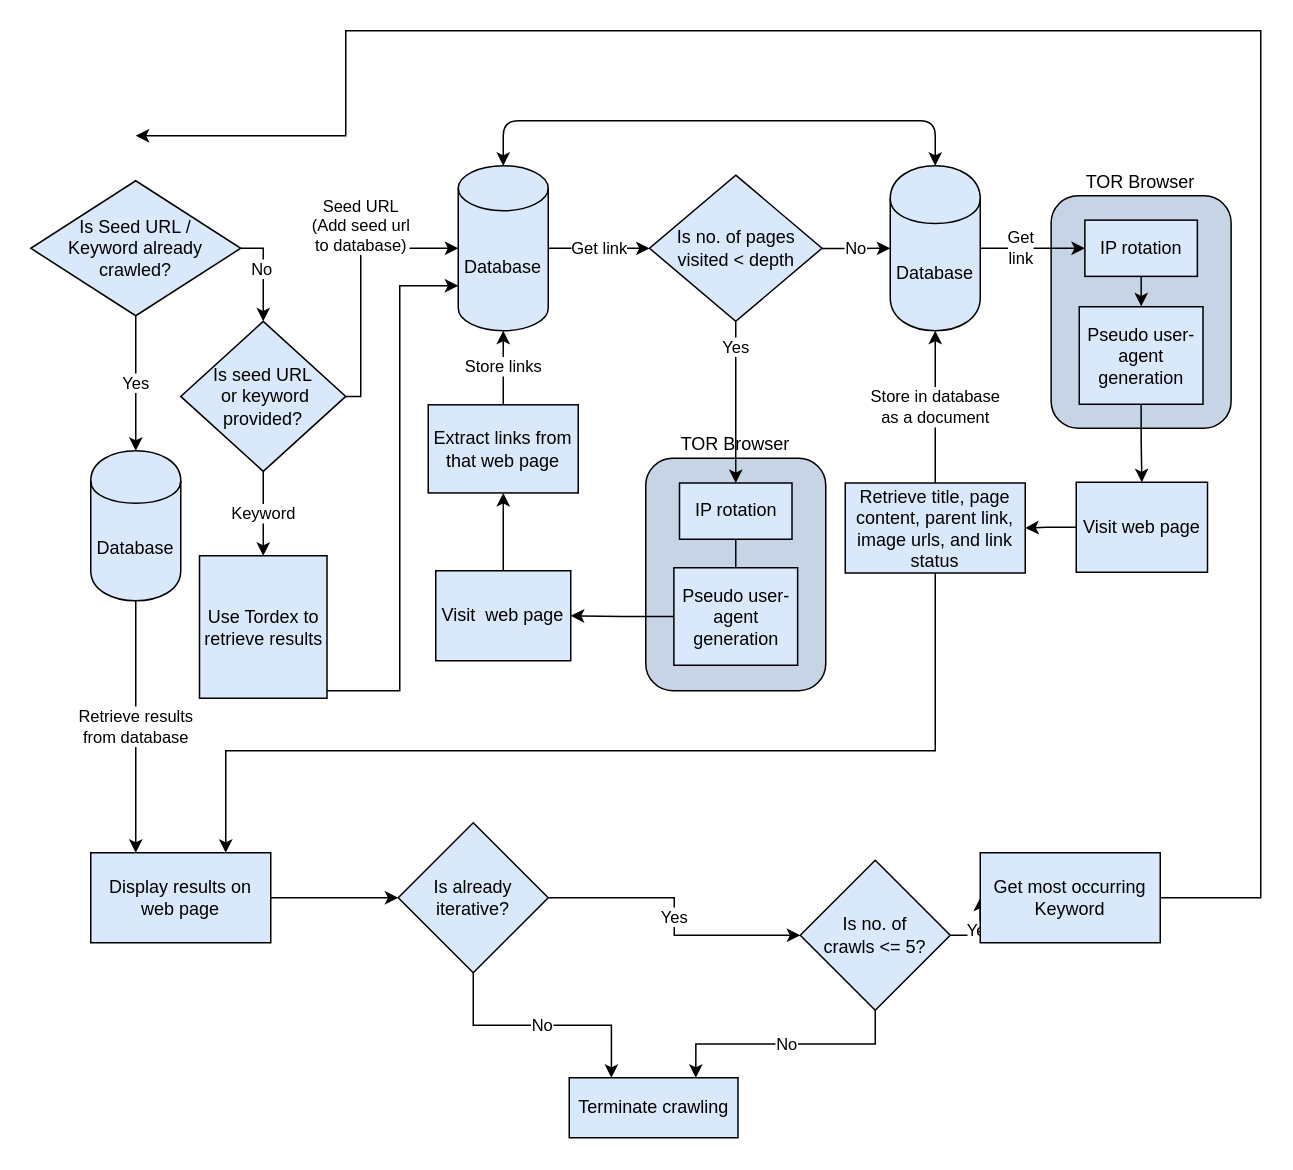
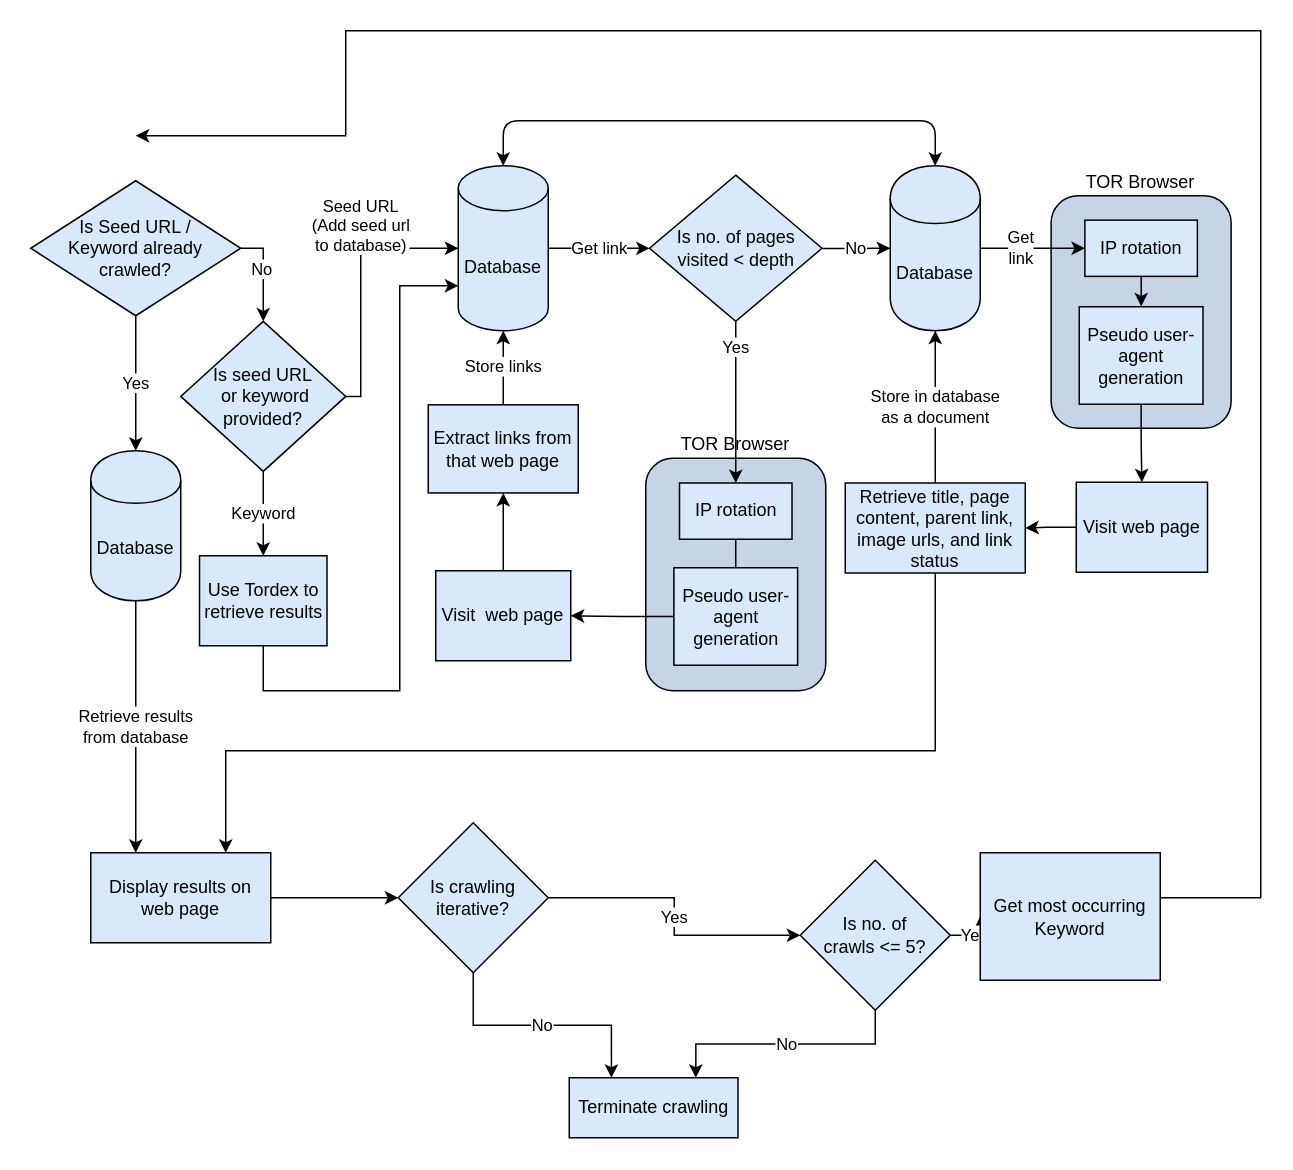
- <mxCell id="35" value="Use Tordex to retrieve results" style="whiteSpace=wrap;html=1;fillColor=#dae8fc;" parent="1" vertex="1"><mxGeometry x="132.5" y="370" width="85" height="95" as="geometry" /></mxCell>
+ <mxCell id="35" value="Use Tordex to retrieve results" style="whiteSpace=wrap;html=1;fillColor=#dae8fc;" parent="1" vertex="1"><mxGeometry x="132.5" y="370" width="85" height="60" as="geometry" /></mxCell>
- <mxCell id="44" value="Is already iterative?" style="rhombus;whiteSpace=wrap;html=1;rounded=0;fillColor=#dae8fc;" parent="1" vertex="1"><mxGeometry x="265" y="548" width="100" height="100" as="geometry" /></mxCell>
+ <mxCell id="44" value="Is crawling iterative?" style="rhombus;whiteSpace=wrap;html=1;rounded=0;fillColor=#dae8fc;" parent="1" vertex="1"><mxGeometry x="265" y="548" width="100" height="100" as="geometry" /></mxCell>
- <mxCell id="50" value="Get most occurring Keyword" style="whiteSpace=wrap;html=1;rounded=0;fillColor=#dae8fc;" parent="1" vertex="1"><mxGeometry x="653" y="568" width="120" height="60" as="geometry" /></mxCell>
+ <mxCell id="50" value="Get most occurring Keyword" style="whiteSpace=wrap;html=1;rounded=0;fillColor=#dae8fc;" parent="1" vertex="1"><mxGeometry x="653" y="568" width="120" height="85" as="geometry" /></mxCell>
